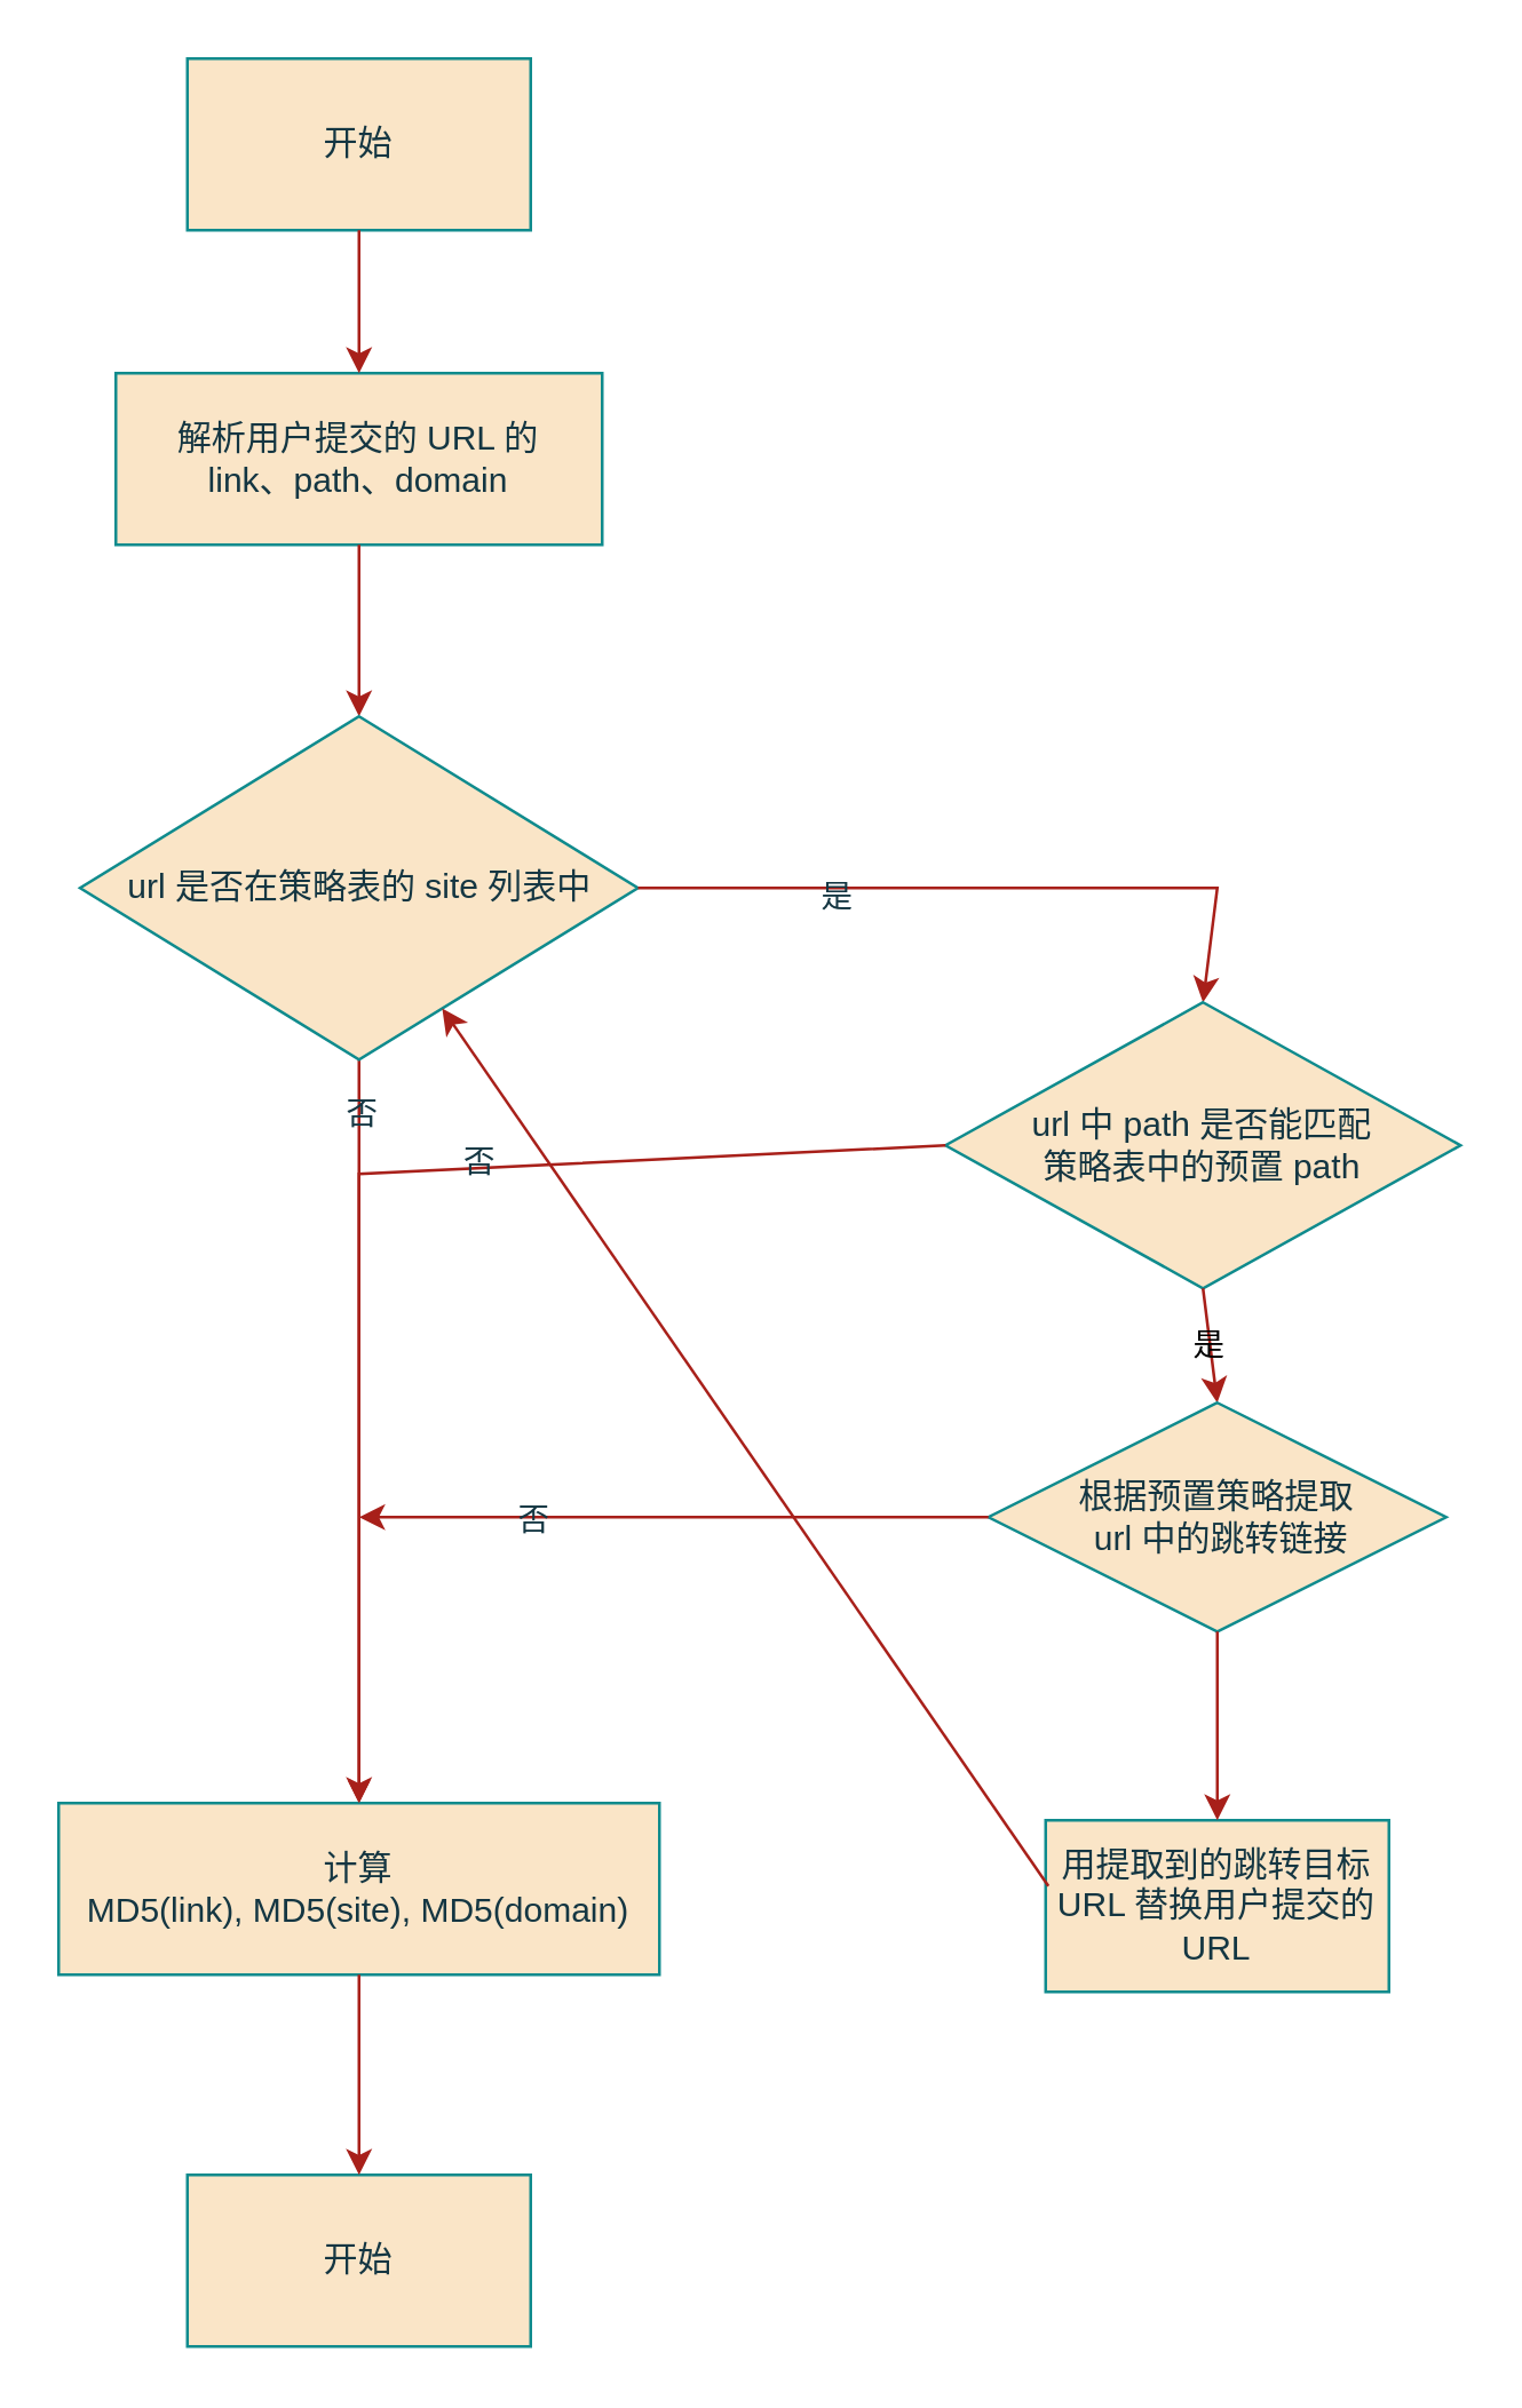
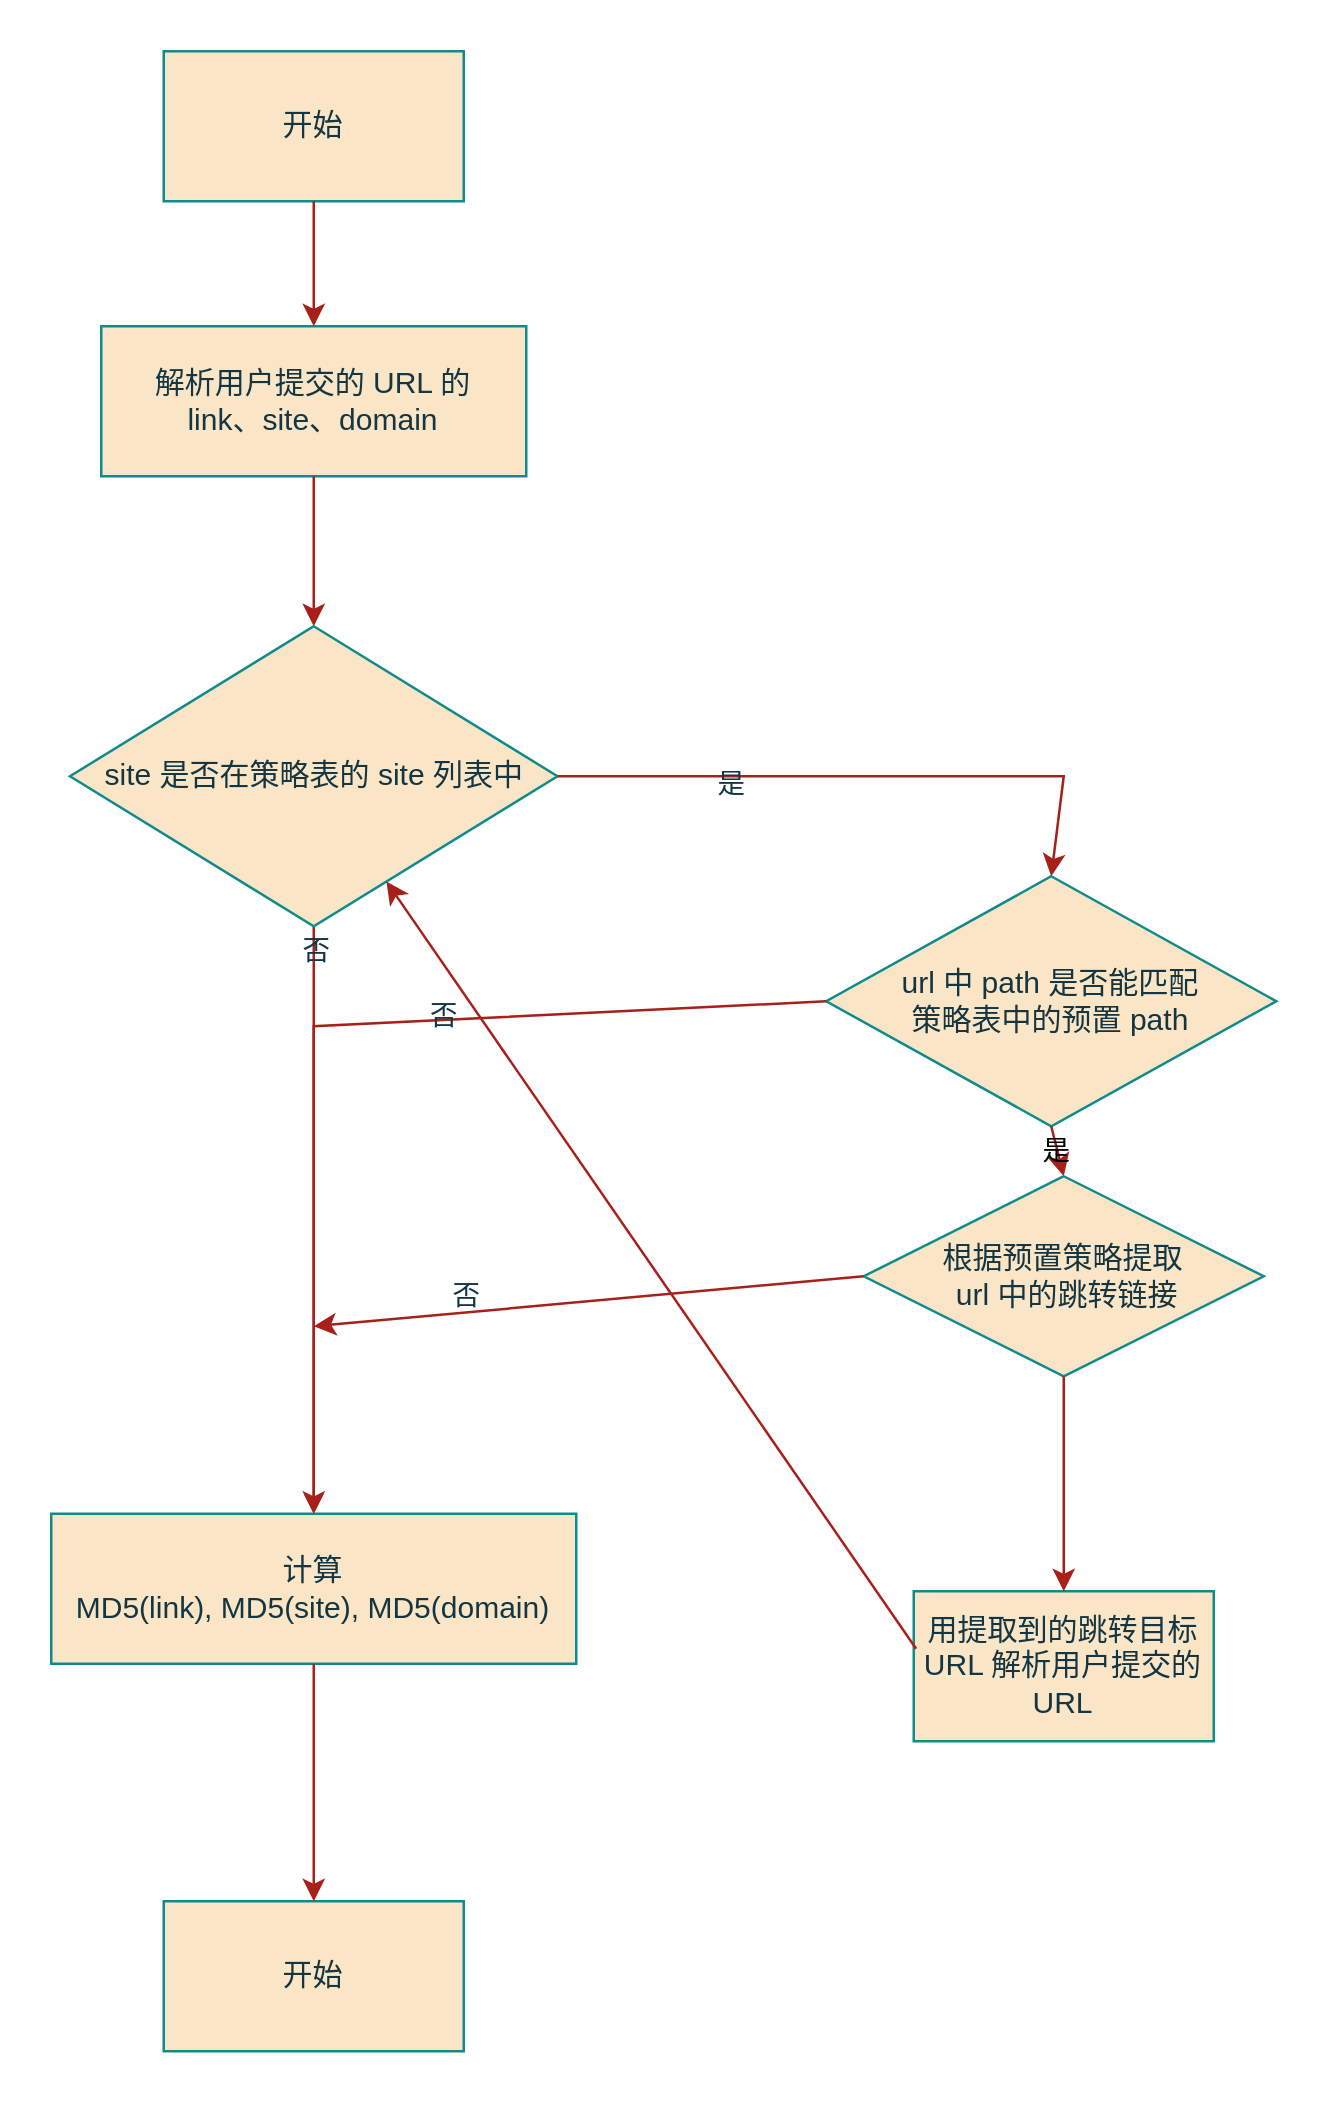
- <mxCell id="3" value="解析用户提交的 URL 的&lt;br&gt;link、path、domain" style="rounded=0;whiteSpace=wrap;html=1;labelBackgroundColor=none;fillColor=#FAE5C7;strokeColor=#0F8B8D;fontColor=#143642;" vertex="1" parent="1"><mxGeometry x="40" y="130" width="170" height="60" as="geometry" /></mxCell>
+ <mxCell id="3" value="解析用户提交的 URL 的&lt;br&gt;link、site、domain" style="rounded=0;whiteSpace=wrap;html=1;labelBackgroundColor=none;fillColor=#FAE5C7;strokeColor=#0F8B8D;fontColor=#143642;" vertex="1" parent="1"><mxGeometry x="40" y="130" width="170" height="60" as="geometry" /></mxCell>
- <mxCell id="9" value="url 是否在策略表的 site 列表中" style="rhombus;whiteSpace=wrap;html=1;labelBackgroundColor=none;fillColor=#FAE5C7;strokeColor=#0F8B8D;fontColor=#143642;rounded=0;" vertex="1" parent="1"><mxGeometry x="27.5" y="250" width="195" height="120" as="geometry" /></mxCell>
+ <mxCell id="9" value="site 是否在策略表的 site 列表中" style="rhombus;whiteSpace=wrap;html=1;labelBackgroundColor=none;fillColor=#FAE5C7;strokeColor=#0F8B8D;fontColor=#143642;rounded=0;" vertex="1" parent="1"><mxGeometry x="27.5" y="250" width="195" height="120" as="geometry" /></mxCell>
- <mxCell id="16" value="根据预置策略提取&lt;br&gt;&amp;nbsp;url 中的跳转链接" style="rhombus;whiteSpace=wrap;html=1;labelBackgroundColor=none;fillColor=#FAE5C7;strokeColor=#0F8B8D;fontColor=#143642;rounded=0;" vertex="1" parent="1"><mxGeometry x="345" y="490" width="160" height="80" as="geometry" /></mxCell>
+ <mxCell id="16" value="根据预置策略提取&lt;br&gt;&amp;nbsp;url 中的跳转链接" style="rhombus;whiteSpace=wrap;html=1;labelBackgroundColor=none;fillColor=#FAE5C7;strokeColor=#0F8B8D;fontColor=#143642;rounded=0;" vertex="1" parent="1"><mxGeometry x="345" y="470" width="160" height="80" as="geometry" /></mxCell>
- <mxCell id="8" value="计算&lt;br&gt;MD5(link), MD5(site), MD5(domain)" style="rounded=0;whiteSpace=wrap;html=1;labelBackgroundColor=none;fillColor=#FAE5C7;strokeColor=#0F8B8D;fontColor=#143642;" vertex="1" parent="1"><mxGeometry x="20" y="630" width="210" height="60" as="geometry" /></mxCell>
+ <mxCell id="8" value="计算&lt;br&gt;MD5(link), MD5(site), MD5(domain)" style="rounded=0;whiteSpace=wrap;html=1;labelBackgroundColor=none;fillColor=#FAE5C7;strokeColor=#0F8B8D;fontColor=#143642;" vertex="1" parent="1"><mxGeometry x="20" y="605" width="210" height="60" as="geometry" /></mxCell>
- <mxCell id="19" value="用提取到的跳转目标URL 替换用户提交的 URL" style="rounded=0;whiteSpace=wrap;html=1;labelBackgroundColor=none;fillColor=#FAE5C7;strokeColor=#0F8B8D;fontColor=#143642;" vertex="1" parent="1"><mxGeometry x="365" y="636" width="120" height="60" as="geometry" /></mxCell>
+ <mxCell id="19" value="用提取到的跳转目标URL 解析用户提交的 URL" style="rounded=0;whiteSpace=wrap;html=1;labelBackgroundColor=none;fillColor=#FAE5C7;strokeColor=#0F8B8D;fontColor=#143642;" vertex="1" parent="1"><mxGeometry x="365" y="636" width="120" height="60" as="geometry" /></mxCell>
